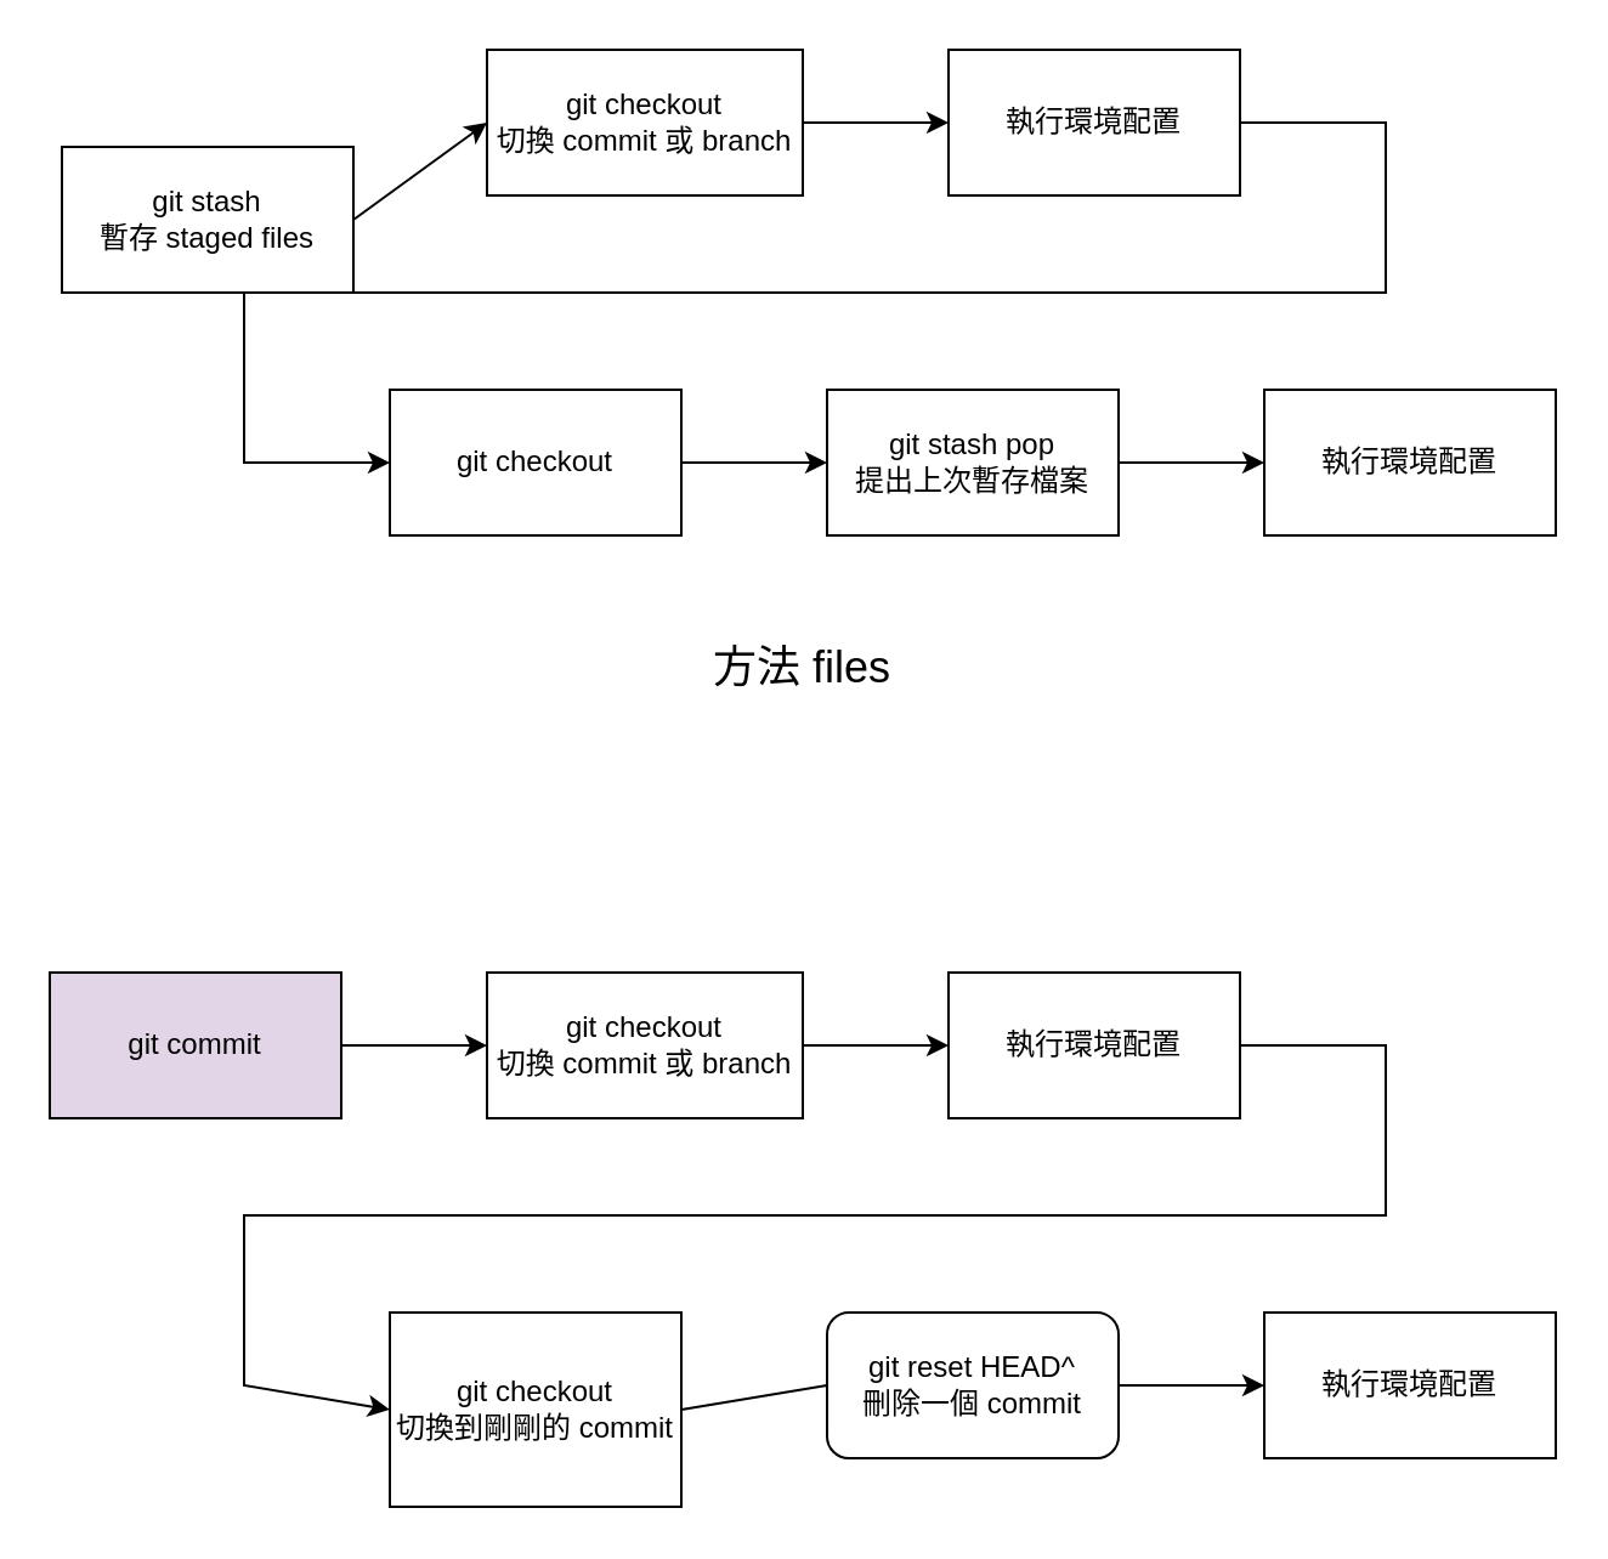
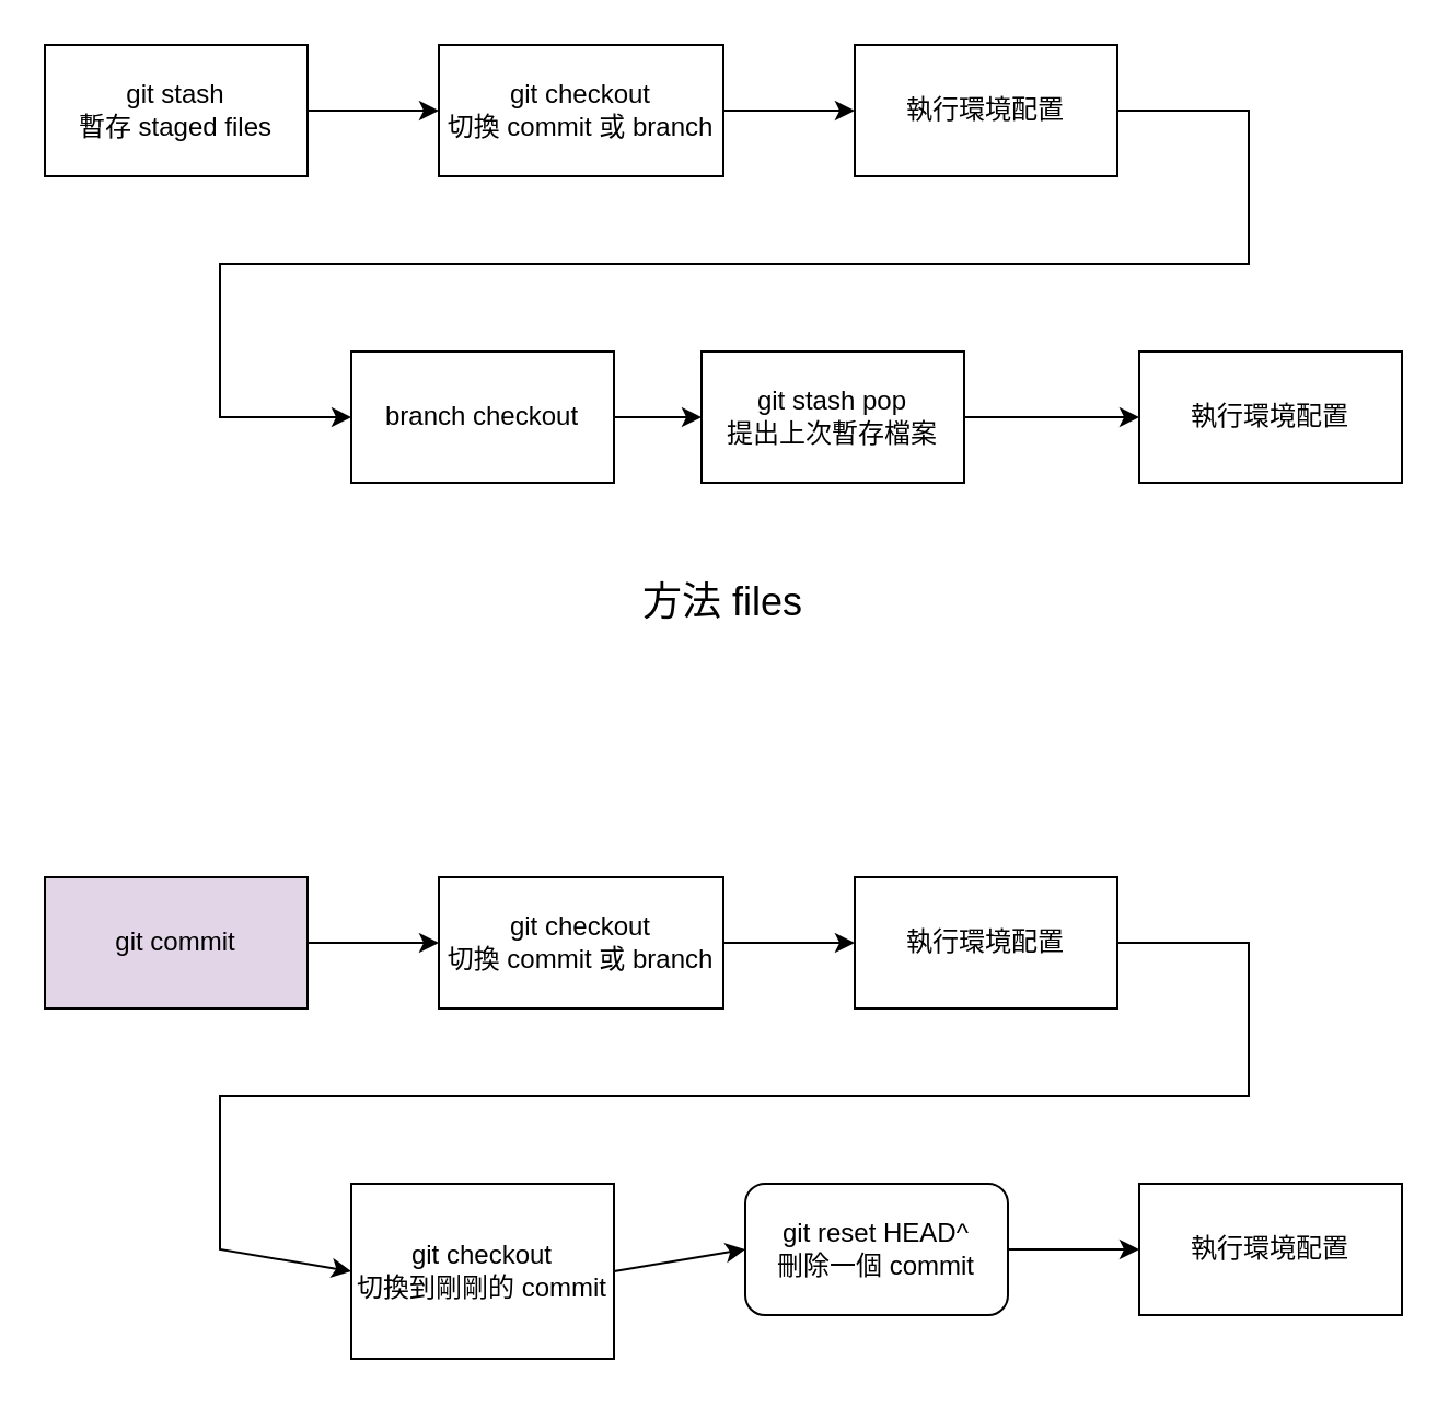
- <mxCell id="2" value="git stash&lt;div&gt;暫存 staged files&lt;/div&gt;" style="rounded=0;whiteSpace=wrap;html=1;" vertex="1" parent="1"><mxGeometry x="25" y="60" width="120" height="60" as="geometry" /></mxCell>
+ <mxCell id="2" value="git stash&lt;div&gt;暫存 staged files&lt;/div&gt;" style="rounded=0;whiteSpace=wrap;html=1;" vertex="1" parent="1"><mxGeometry x="20" y="20" width="120" height="60" as="geometry" /></mxCell>
- <mxCell id="8" value="git checkout" style="rounded=0;whiteSpace=wrap;html=1;" vertex="1" parent="1"><mxGeometry x="160" y="160" width="120" height="60" as="geometry" /></mxCell>
+ <mxCell id="8" value="branch checkout" style="rounded=0;whiteSpace=wrap;html=1;" vertex="1" parent="1"><mxGeometry x="160" y="160" width="120" height="60" as="geometry" /></mxCell>
- <mxCell id="9" value="git stash pop&lt;div&gt;提出上次暫存檔案&lt;/div&gt;" style="rounded=0;whiteSpace=wrap;html=1;" vertex="1" parent="1"><mxGeometry x="340" y="160" width="120" height="60" as="geometry" /></mxCell>
+ <mxCell id="9" value="git stash pop&lt;div&gt;提出上次暫存檔案&lt;/div&gt;" style="rounded=0;whiteSpace=wrap;html=1;" vertex="1" parent="1"><mxGeometry x="320" y="160" width="120" height="60" as="geometry" /></mxCell>
- <mxCell id="21" value="" style="endArrow=none;html=1;rounded=0;entryX=0;entryY=0.5;entryDx=0;entryDy=0;exitX=1;exitY=0.5;exitDx=0;exitDy=0;" edge="1" parent="1" source="19" target="20"><mxGeometry width="50" height="50" relative="1" as="geometry"><mxPoint x="210" y="690" as="sourcePoint" /><mxPoint x="260" y="640" as="targetPoint" /></mxGeometry></mxCell>
+ <mxCell id="21" value="" style="endArrow=classic;html=1;rounded=0;entryX=0;entryY=0.5;entryDx=0;entryDy=0;exitX=1;exitY=0.5;exitDx=0;exitDy=0;" edge="1" parent="1" source="19" target="20"><mxGeometry width="50" height="50" relative="1" as="geometry"><mxPoint x="210" y="690" as="sourcePoint" /><mxPoint x="260" y="640" as="targetPoint" /></mxGeometry></mxCell>
